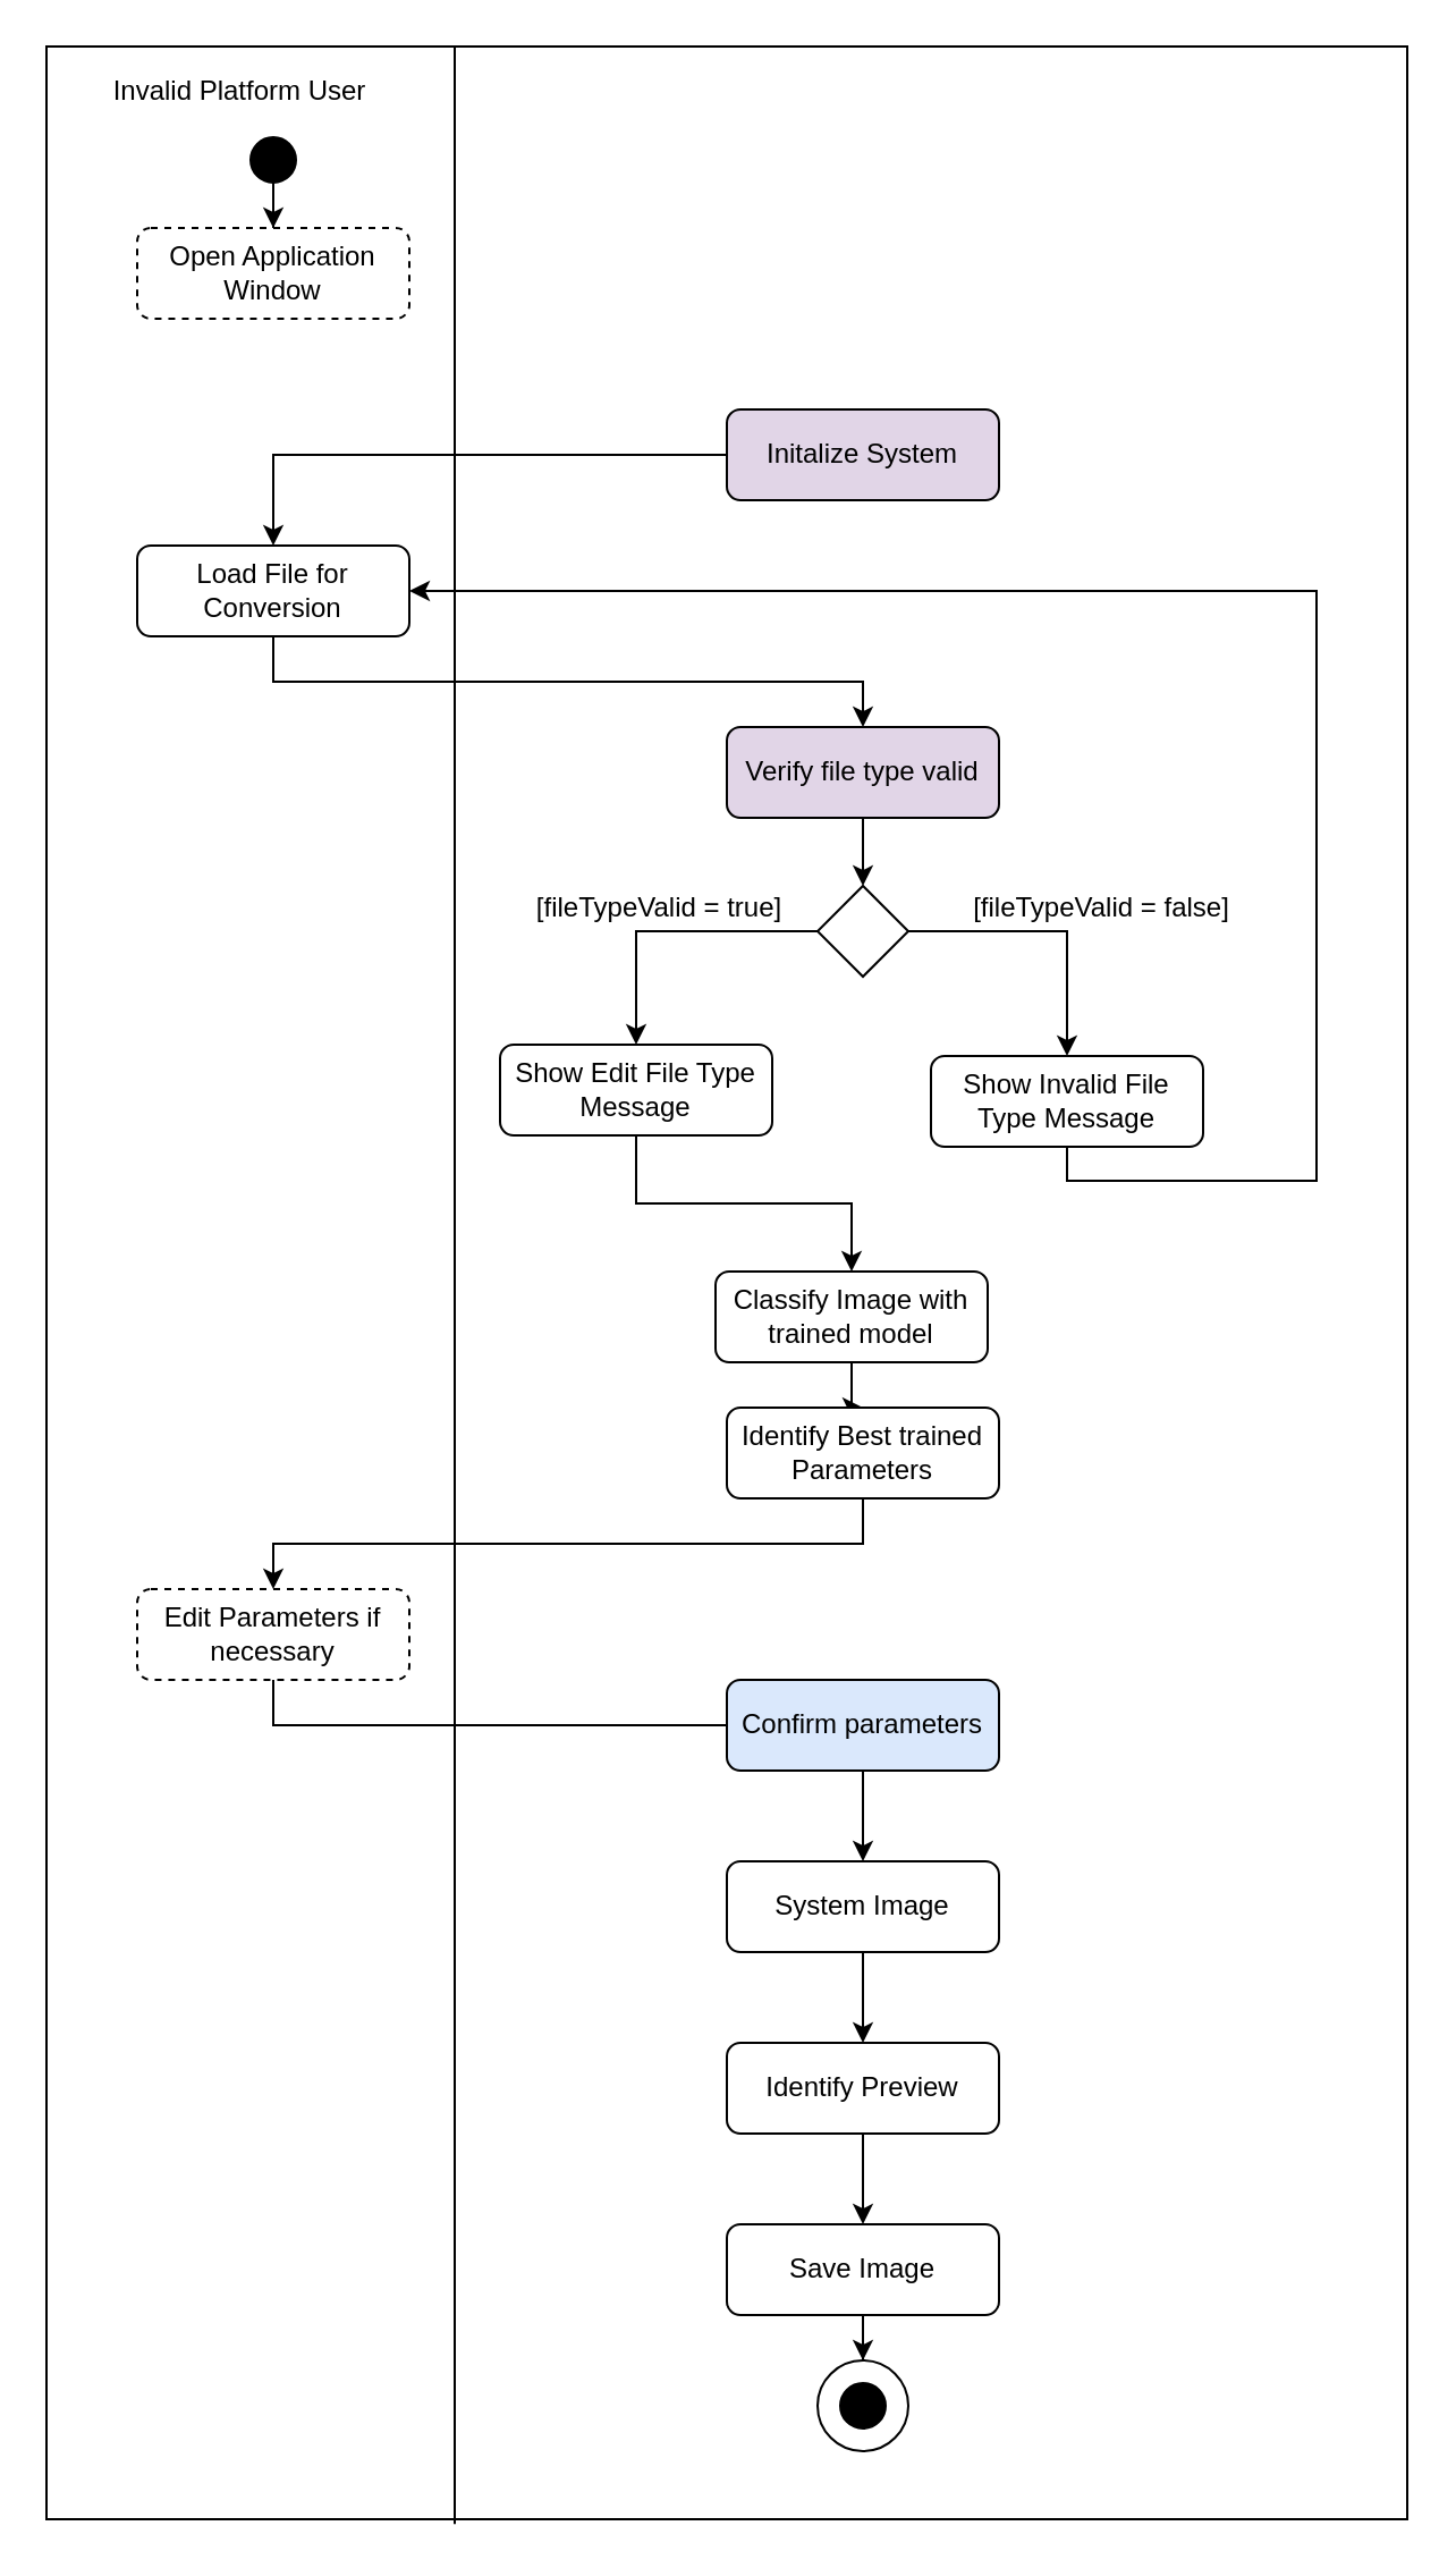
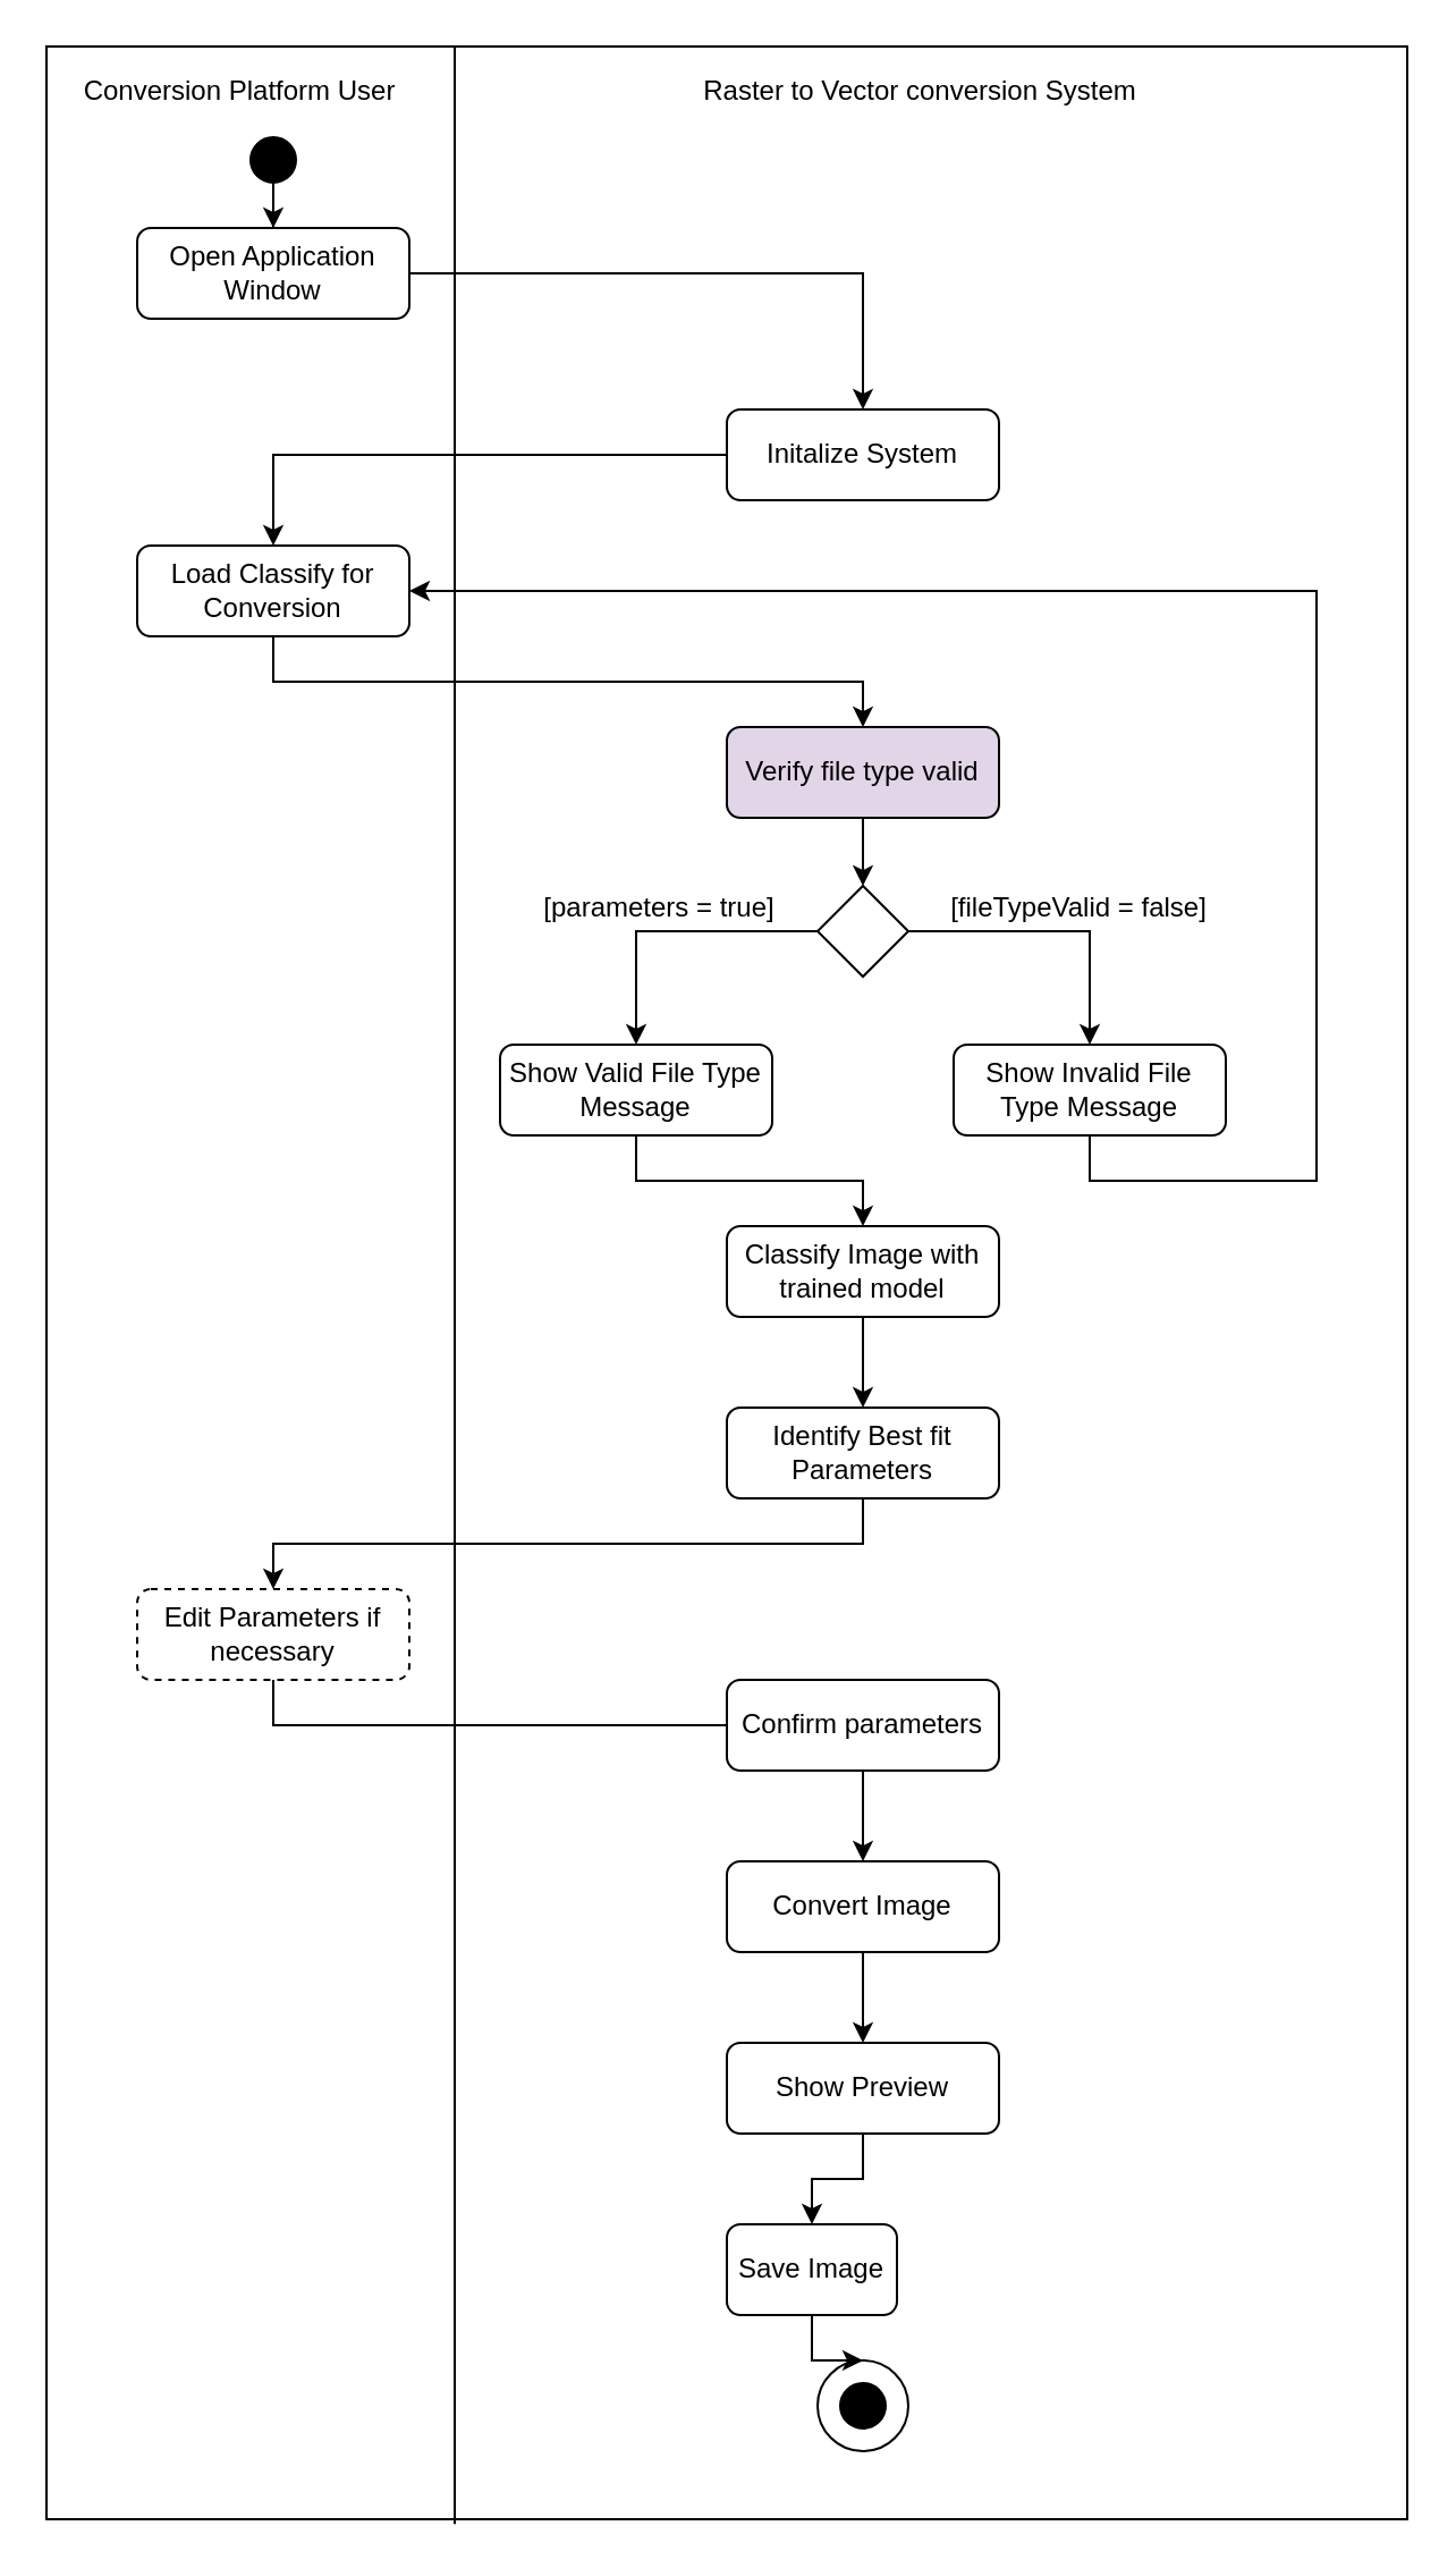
- <mxCell id="41" value="Invalid Platform User" style="text;html=1;align=center;verticalAlign=middle;resizable=0;points=[];autosize=1;" vertex="1" parent="1"><mxGeometry x="30" y="30" width="150" height="20" as="geometry" /></mxCell>
+ <mxCell id="41" value="Conversion Platform User" style="text;html=1;align=center;verticalAlign=middle;resizable=0;points=[];autosize=1;" vertex="1" parent="1"><mxGeometry x="30" y="30" width="150" height="20" as="geometry" /></mxCell>
+ <mxCell id="40" value="Raster to Vector conversion System" style="text;html=1;align=center;verticalAlign=middle;resizable=0;points=[];autosize=1;" vertex="1" parent="1"><mxGeometry x="300" y="30" width="210" height="20" as="geometry" /></mxCell>
- <mxCell id="6" value="Open Application Window" style="rounded=1;whiteSpace=wrap;html=1;dashed=1;" vertex="1" parent="1"><mxGeometry x="60" y="100" width="120" height="40" as="geometry" /></mxCell>
+ <mxCell id="6" value="Open Application Window" style="rounded=1;whiteSpace=wrap;html=1;" vertex="1" parent="1"><mxGeometry x="60" y="100" width="120" height="40" as="geometry" /></mxCell>
+ <mxCell id="5" value="" style="edgeStyle=orthogonalEdgeStyle;rounded=0;orthogonalLoop=1;jettySize=auto;html=1;" edge="1" parent="1" source="6" target="8"><mxGeometry relative="1" as="geometry" /></mxCell>
- <mxCell id="8" value="Initalize System" style="rounded=1;whiteSpace=wrap;html=1;fillColor=#e1d5e7;" vertex="1" parent="1"><mxGeometry x="320" y="180" width="120" height="40" as="geometry" /></mxCell>
+ <mxCell id="8" value="Initalize System" style="rounded=1;whiteSpace=wrap;html=1;" vertex="1" parent="1"><mxGeometry x="320" y="180" width="120" height="40" as="geometry" /></mxCell>
- <mxCell id="10" value="Load File for Conversion" style="rounded=1;whiteSpace=wrap;html=1;" vertex="1" parent="1"><mxGeometry x="60" y="240" width="120" height="40" as="geometry" /></mxCell>
+ <mxCell id="10" value="Load Classify for Conversion" style="rounded=1;whiteSpace=wrap;html=1;" vertex="1" parent="1"><mxGeometry x="60" y="240" width="120" height="40" as="geometry" /></mxCell>
- <mxCell id="18" value="[fileTypeValid = true]" style="text;html=1;align=center;verticalAlign=middle;resizable=0;points=[];autosize=1;" vertex="1" parent="1"><mxGeometry x="230" y="390" width="120" height="20" as="geometry" /></mxCell>
+ <mxCell id="18" value="[parameters = true]" style="text;html=1;align=center;verticalAlign=middle;resizable=0;points=[];autosize=1;" vertex="1" parent="1"><mxGeometry x="230" y="390" width="120" height="20" as="geometry" /></mxCell>
- <mxCell id="19" value="[fileTypeValid = false]" style="text;html=1;align=center;verticalAlign=middle;resizable=0;points=[];autosize=1;" vertex="1" parent="1"><mxGeometry x="420" y="390" width="130" height="20" as="geometry" /></mxCell>
+ <mxCell id="19" value="[fileTypeValid = false]" style="text;html=1;align=center;verticalAlign=middle;resizable=0;points=[];autosize=1;" vertex="1" parent="1"><mxGeometry x="410" y="390" width="130" height="20" as="geometry" /></mxCell>
- <mxCell id="15" value="Show Edit File Type Message" style="rounded=1;whiteSpace=wrap;html=1;" vertex="1" parent="1"><mxGeometry x="220" y="460" width="120" height="40" as="geometry" /></mxCell>
+ <mxCell id="15" value="Show Valid File Type Message" style="rounded=1;whiteSpace=wrap;html=1;" vertex="1" parent="1"><mxGeometry x="220" y="460" width="120" height="40" as="geometry" /></mxCell>
- <mxCell id="17" value="Show Invalid File Type Message" style="rounded=1;whiteSpace=wrap;html=1;" vertex="1" parent="1"><mxGeometry x="410" y="465" width="120" height="40" as="geometry" /></mxCell>
+ <mxCell id="17" value="Show Invalid File Type Message" style="rounded=1;whiteSpace=wrap;html=1;" vertex="1" parent="1"><mxGeometry x="420" y="460" width="120" height="40" as="geometry" /></mxCell>
- <mxCell id="21" value="Classify Image with trained model" style="rounded=1;whiteSpace=wrap;html=1;" vertex="1" parent="1"><mxGeometry x="315" y="560" width="120" height="40" as="geometry" /></mxCell>
+ <mxCell id="21" value="Classify Image with trained model" style="rounded=1;whiteSpace=wrap;html=1;" vertex="1" parent="1"><mxGeometry x="320" y="540" width="120" height="40" as="geometry" /></mxCell>
- <mxCell id="23" value="Identify Best trained Parameters" style="rounded=1;whiteSpace=wrap;html=1;" vertex="1" parent="1"><mxGeometry x="320" y="620" width="120" height="40" as="geometry" /></mxCell>
+ <mxCell id="23" value="Identify Best fit Parameters" style="rounded=1;whiteSpace=wrap;html=1;" vertex="1" parent="1"><mxGeometry x="320" y="620" width="120" height="40" as="geometry" /></mxCell>
- <mxCell id="27" value="Confirm parameters" style="rounded=1;whiteSpace=wrap;html=1;fillColor=#dae8fc;" vertex="1" parent="1"><mxGeometry x="320" y="740" width="120" height="40" as="geometry" /></mxCell>
+ <mxCell id="27" value="Confirm parameters" style="rounded=1;whiteSpace=wrap;html=1;" vertex="1" parent="1"><mxGeometry x="320" y="740" width="120" height="40" as="geometry" /></mxCell>
- <mxCell id="29" value="System Image" style="rounded=1;whiteSpace=wrap;html=1;" vertex="1" parent="1"><mxGeometry x="320" y="820" width="120" height="40" as="geometry" /></mxCell>
+ <mxCell id="29" value="Convert Image" style="rounded=1;whiteSpace=wrap;html=1;" vertex="1" parent="1"><mxGeometry x="320" y="820" width="120" height="40" as="geometry" /></mxCell>
- <mxCell id="31" value="Identify Preview" style="rounded=1;whiteSpace=wrap;html=1;" vertex="1" parent="1"><mxGeometry x="320" y="900" width="120" height="40" as="geometry" /></mxCell>
+ <mxCell id="31" value="Show Preview" style="rounded=1;whiteSpace=wrap;html=1;" vertex="1" parent="1"><mxGeometry x="320" y="900" width="120" height="40" as="geometry" /></mxCell>
- <mxCell id="33" value="Save Image" style="rounded=1;whiteSpace=wrap;html=1;" vertex="1" parent="1"><mxGeometry x="320" y="980" width="120" height="40" as="geometry" /></mxCell>
+ <mxCell id="33" value="Save Image" style="rounded=1;whiteSpace=wrap;html=1;" vertex="1" parent="1"><mxGeometry x="320" y="980" width="75" height="40" as="geometry" /></mxCell>
